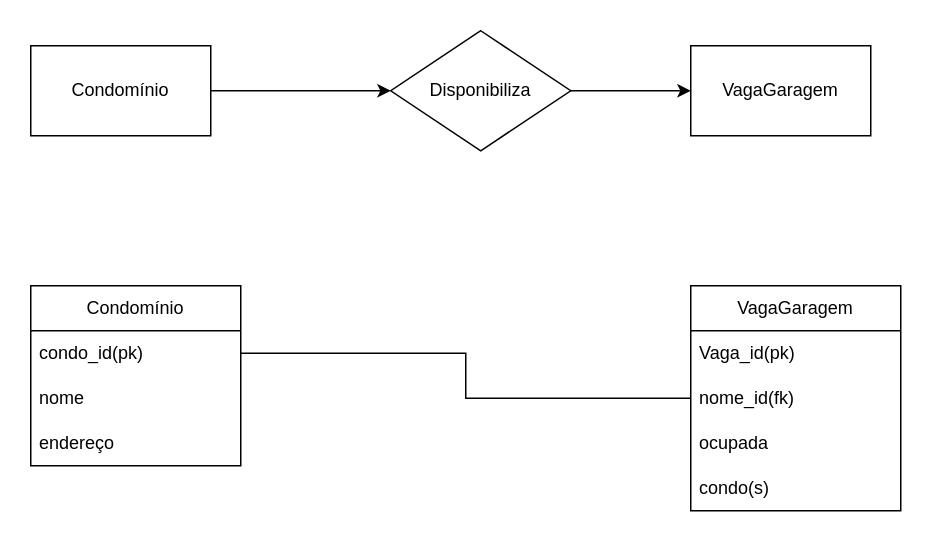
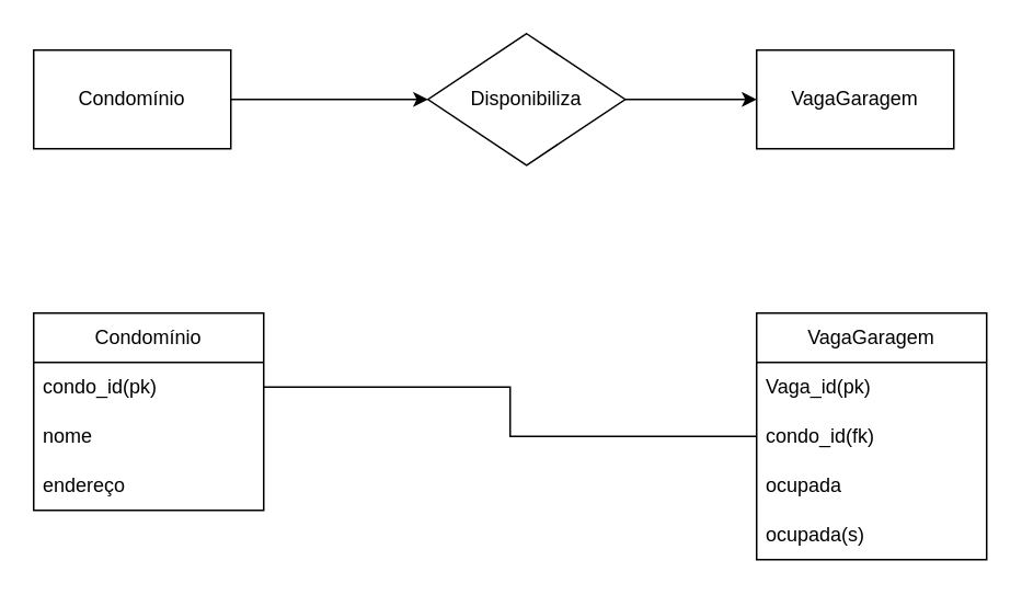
- <mxCell id="13" value="nome_id(fk)" style="text;strokeColor=none;fillColor=none;align=left;verticalAlign=middle;spacingLeft=4;spacingRight=4;overflow=hidden;points=[[0,0.5],[1,0.5]];portConstraint=eastwest;rotatable=0;whiteSpace=wrap;html=1;" vertex="1" parent="11"><mxGeometry y="60" width="140" height="30" as="geometry" /></mxCell>
+ <mxCell id="13" value="condo_id(fk)" style="text;strokeColor=none;fillColor=none;align=left;verticalAlign=middle;spacingLeft=4;spacingRight=4;overflow=hidden;points=[[0,0.5],[1,0.5]];portConstraint=eastwest;rotatable=0;whiteSpace=wrap;html=1;" vertex="1" parent="11"><mxGeometry y="60" width="140" height="30" as="geometry" /></mxCell>
- <mxCell id="15" value="condo(s)" style="text;strokeColor=none;fillColor=none;align=left;verticalAlign=middle;spacingLeft=4;spacingRight=4;overflow=hidden;points=[[0,0.5],[1,0.5]];portConstraint=eastwest;rotatable=0;whiteSpace=wrap;html=1;" vertex="1" parent="11"><mxGeometry y="120" width="140" height="30" as="geometry" /></mxCell>
+ <mxCell id="15" value="ocupada(s)" style="text;strokeColor=none;fillColor=none;align=left;verticalAlign=middle;spacingLeft=4;spacingRight=4;overflow=hidden;points=[[0,0.5],[1,0.5]];portConstraint=eastwest;rotatable=0;whiteSpace=wrap;html=1;" vertex="1" parent="11"><mxGeometry y="120" width="140" height="30" as="geometry" /></mxCell>
